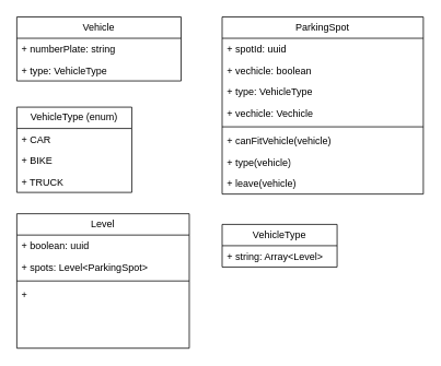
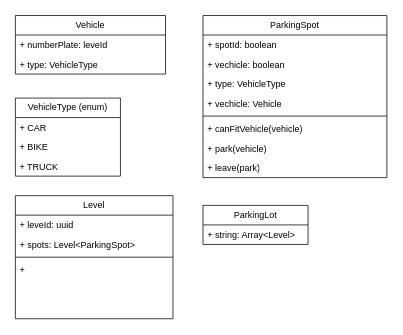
- <mxCell id="3" value="+ numberPlate: string" style="text;strokeColor=none;fillColor=none;align=left;verticalAlign=top;spacingLeft=4;spacingRight=4;overflow=hidden;rotatable=0;points=[[0,0.5],[1,0.5]];portConstraint=eastwest;whiteSpace=wrap;html=1;rounded=0;" vertex="1" parent="2"><mxGeometry y="26" width="200" height="26" as="geometry" /></mxCell>
+ <mxCell id="3" value="+ numberPlate: leveId" style="text;strokeColor=none;fillColor=none;align=left;verticalAlign=top;spacingLeft=4;spacingRight=4;overflow=hidden;rotatable=0;points=[[0,0.5],[1,0.5]];portConstraint=eastwest;whiteSpace=wrap;html=1;rounded=0;" vertex="1" parent="2"><mxGeometry y="26" width="200" height="26" as="geometry" /></mxCell>
- <mxCell id="6" value="+ spotId: uuid" style="text;strokeColor=none;fillColor=none;align=left;verticalAlign=top;spacingLeft=4;spacingRight=4;overflow=hidden;rotatable=0;points=[[0,0.5],[1,0.5]];portConstraint=eastwest;whiteSpace=wrap;html=1;rounded=0;" vertex="1" parent="5"><mxGeometry y="26" width="245" height="26" as="geometry" /></mxCell>
+ <mxCell id="6" value="+ spotId: boolean" style="text;strokeColor=none;fillColor=none;align=left;verticalAlign=top;spacingLeft=4;spacingRight=4;overflow=hidden;rotatable=0;points=[[0,0.5],[1,0.5]];portConstraint=eastwest;whiteSpace=wrap;html=1;rounded=0;" vertex="1" parent="5"><mxGeometry y="26" width="245" height="26" as="geometry" /></mxCell>
- <mxCell id="9" value="+ vechicle: Vechicle" style="text;strokeColor=none;fillColor=none;align=left;verticalAlign=top;spacingLeft=4;spacingRight=4;overflow=hidden;rotatable=0;points=[[0,0.5],[1,0.5]];portConstraint=eastwest;whiteSpace=wrap;html=1;rounded=0;" vertex="1" parent="5"><mxGeometry y="104" width="245" height="26" as="geometry" /></mxCell>
+ <mxCell id="9" value="+ vechicle: Vehicle" style="text;strokeColor=none;fillColor=none;align=left;verticalAlign=top;spacingLeft=4;spacingRight=4;overflow=hidden;rotatable=0;points=[[0,0.5],[1,0.5]];portConstraint=eastwest;whiteSpace=wrap;html=1;rounded=0;" vertex="1" parent="5"><mxGeometry y="104" width="245" height="26" as="geometry" /></mxCell>
- <mxCell id="12" value="+ type(vehicle)&lt;div&gt;&lt;br&gt;&lt;/div&gt;" style="text;strokeColor=none;fillColor=none;align=left;verticalAlign=top;spacingLeft=4;spacingRight=4;overflow=hidden;rotatable=0;points=[[0,0.5],[1,0.5]];portConstraint=eastwest;whiteSpace=wrap;html=1;rounded=0;" vertex="1" parent="5"><mxGeometry y="164" width="245" height="26" as="geometry" /></mxCell>
+ <mxCell id="12" value="+ park(vehicle)&lt;div&gt;&lt;br&gt;&lt;/div&gt;" style="text;strokeColor=none;fillColor=none;align=left;verticalAlign=top;spacingLeft=4;spacingRight=4;overflow=hidden;rotatable=0;points=[[0,0.5],[1,0.5]];portConstraint=eastwest;whiteSpace=wrap;html=1;rounded=0;" vertex="1" parent="5"><mxGeometry y="164" width="245" height="26" as="geometry" /></mxCell>
- <mxCell id="13" value="+ leave(vehicle)" style="text;strokeColor=none;fillColor=none;align=left;verticalAlign=top;spacingLeft=4;spacingRight=4;overflow=hidden;rotatable=0;points=[[0,0.5],[1,0.5]];portConstraint=eastwest;whiteSpace=wrap;html=1;rounded=0;" vertex="1" parent="5"><mxGeometry y="190" width="245" height="26" as="geometry" /></mxCell>
+ <mxCell id="13" value="+ leave(park)" style="text;strokeColor=none;fillColor=none;align=left;verticalAlign=top;spacingLeft=4;spacingRight=4;overflow=hidden;rotatable=0;points=[[0,0.5],[1,0.5]];portConstraint=eastwest;whiteSpace=wrap;html=1;rounded=0;" vertex="1" parent="5"><mxGeometry y="190" width="245" height="26" as="geometry" /></mxCell>
- <mxCell id="25" value="VehicleType" style="swimlane;fontStyle=0;childLayout=stackLayout;horizontal=1;startSize=26;fillColor=none;horizontalStack=0;resizeParent=1;resizeParentMax=0;resizeLast=0;collapsible=1;marginBottom=0;whiteSpace=wrap;html=1;rounded=0;" vertex="1" parent="1"><mxGeometry x="270" y="273" width="140" height="52" as="geometry" /></mxCell>
+ <mxCell id="25" value="ParkingLot" style="swimlane;fontStyle=0;childLayout=stackLayout;horizontal=1;startSize=26;fillColor=none;horizontalStack=0;resizeParent=1;resizeParentMax=0;resizeLast=0;collapsible=1;marginBottom=0;whiteSpace=wrap;html=1;rounded=0;" vertex="1" parent="1"><mxGeometry x="270" y="273" width="140" height="52" as="geometry" /></mxCell>
- <mxCell id="19" value="+ boolean: uuid" style="text;strokeColor=none;fillColor=none;align=left;verticalAlign=top;spacingLeft=4;spacingRight=4;overflow=hidden;rotatable=0;points=[[0,0.5],[1,0.5]];portConstraint=eastwest;whiteSpace=wrap;html=1;rounded=0;" vertex="1" parent="18"><mxGeometry y="26" width="210" height="26" as="geometry" /></mxCell>
+ <mxCell id="19" value="+ leveId: uuid" style="text;strokeColor=none;fillColor=none;align=left;verticalAlign=top;spacingLeft=4;spacingRight=4;overflow=hidden;rotatable=0;points=[[0,0.5],[1,0.5]];portConstraint=eastwest;whiteSpace=wrap;html=1;rounded=0;" vertex="1" parent="18"><mxGeometry y="26" width="210" height="26" as="geometry" /></mxCell>
